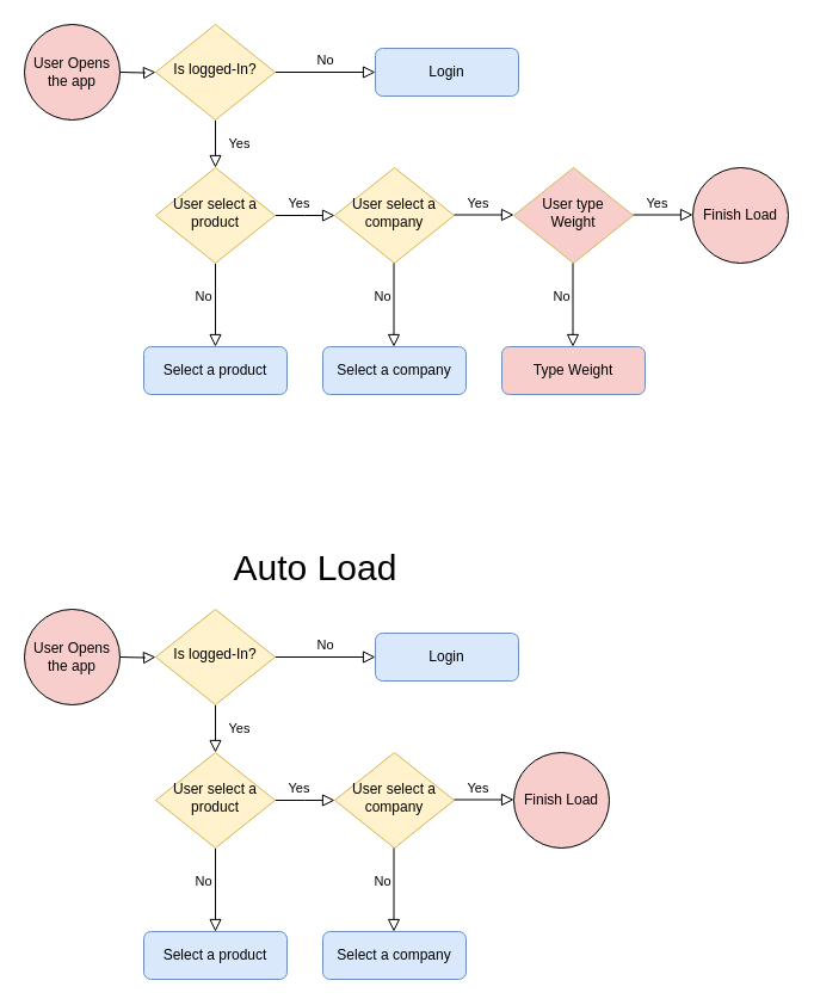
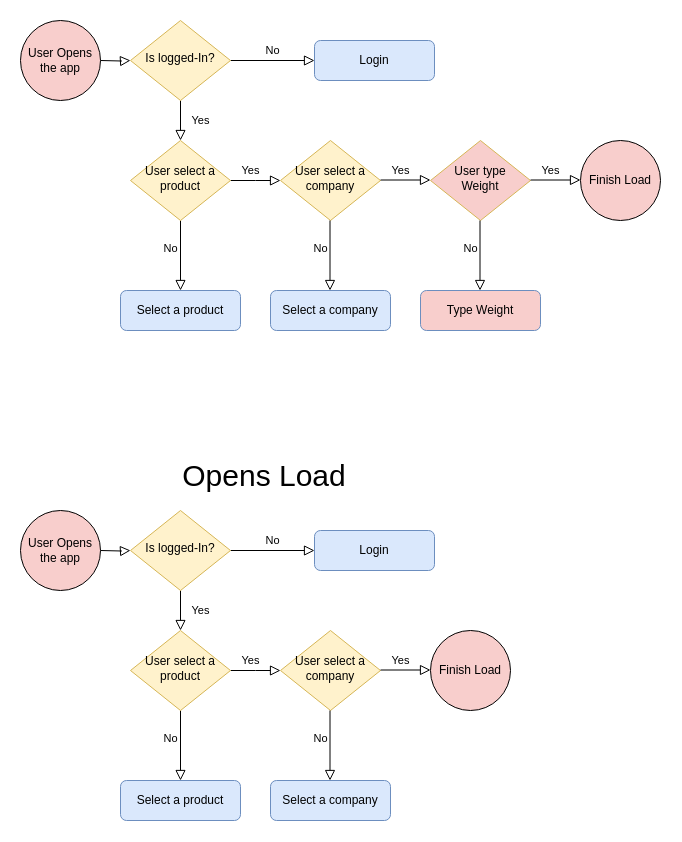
- <mxCell id="36" value="&lt;font style=&quot;font-size: 30px;&quot;&gt;Auto Load&lt;/font&gt;" style="text;strokeColor=none;align=center;fillColor=none;html=1;verticalAlign=middle;whiteSpace=wrap;rounded=0;" vertex="1" parent="1"><mxGeometry x="154" y="460" width="220" height="30" as="geometry" /></mxCell>
+ <mxCell id="36" value="&lt;font style=&quot;font-size: 30px;&quot;&gt;Opens Load&lt;/font&gt;" style="text;strokeColor=none;align=center;fillColor=none;html=1;verticalAlign=middle;whiteSpace=wrap;rounded=0;" vertex="1" parent="1"><mxGeometry x="154" y="460" width="220" height="30" as="geometry" /></mxCell>
